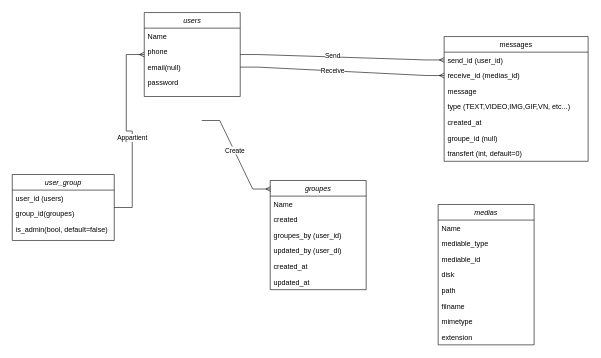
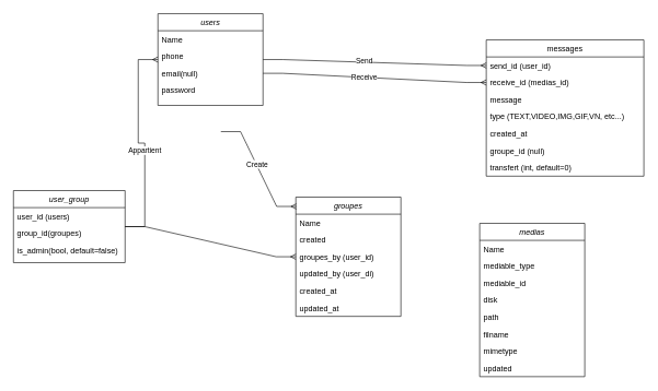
+ <mxCell id="34" value="" style="edgeStyle=entityRelationEdgeStyle;fontSize=12;html=1;endArrow=ERmany;rounded=0;" parent="1" source="28" target="19" edge="1"><mxGeometry width="100" height="100" relative="1" as="geometry"><mxPoint x="160" y="350" as="sourcePoint" /><mxPoint x="270" y="140" as="targetPoint" /></mxGeometry></mxCell>
- <mxCell id="43" value="extension" style="text;align=left;verticalAlign=top;spacingLeft=4;spacingRight=4;overflow=hidden;rotatable=0;points=[[0,0.5],[1,0.5]];portConstraint=eastwest;rounded=0;shadow=0;html=0;" parent="35" vertex="1"><mxGeometry y="208" width="160" height="26" as="geometry" /></mxCell>
+ <mxCell id="43" value="updated" style="text;align=left;verticalAlign=top;spacingLeft=4;spacingRight=4;overflow=hidden;rotatable=0;points=[[0,0.5],[1,0.5]];portConstraint=eastwest;rounded=0;shadow=0;html=0;" parent="35" vertex="1"><mxGeometry y="208" width="160" height="26" as="geometry" /></mxCell>
